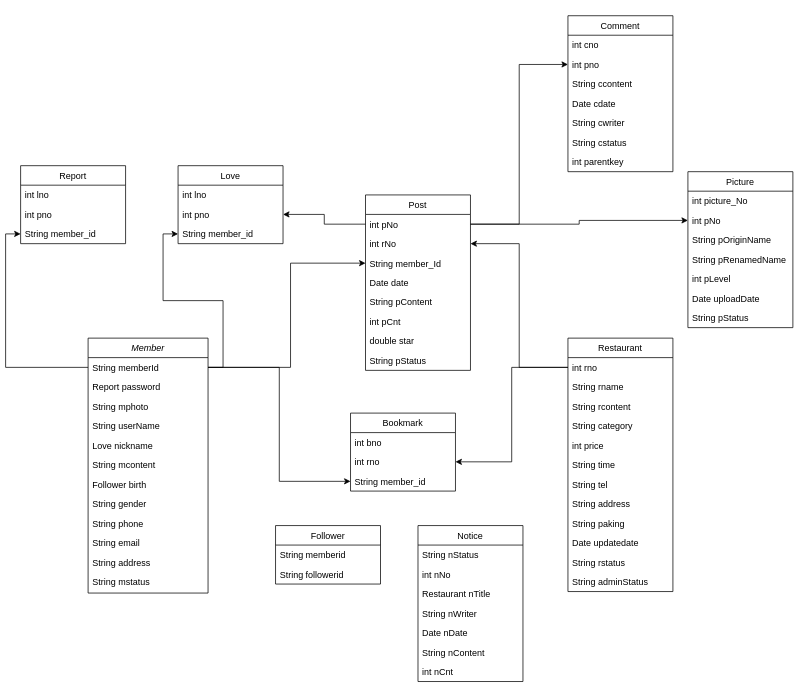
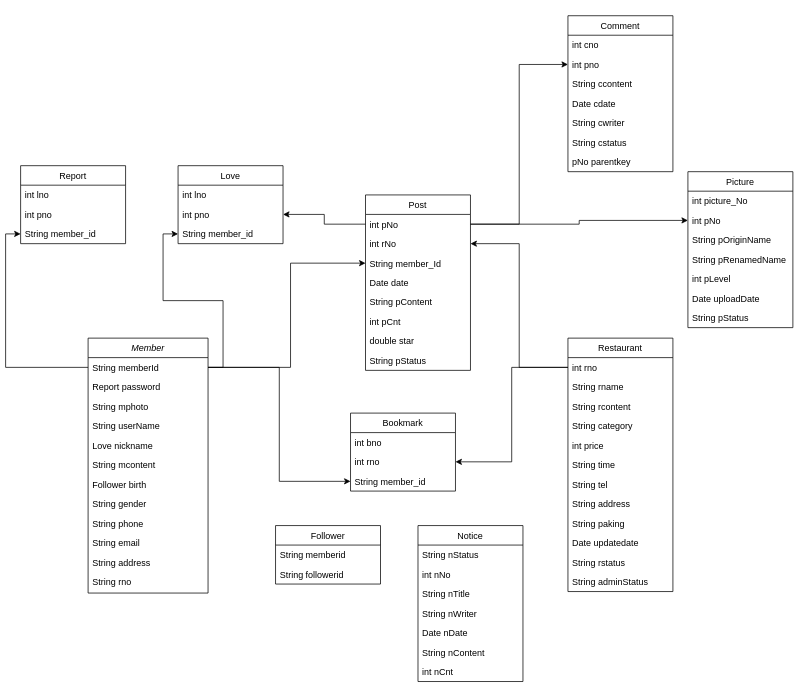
- <mxCell id="65" value="int parentkey" style="text;strokeColor=none;fillColor=none;align=left;verticalAlign=top;spacingLeft=4;spacingRight=4;overflow=hidden;rotatable=0;points=[[0,0.5],[1,0.5]];portConstraint=eastwest;" vertex="1" parent="58"><mxGeometry y="182" width="140" height="26" as="geometry" /></mxCell>
+ <mxCell id="65" value="pNo parentkey" style="text;strokeColor=none;fillColor=none;align=left;verticalAlign=top;spacingLeft=4;spacingRight=4;overflow=hidden;rotatable=0;points=[[0,0.5],[1,0.5]];portConstraint=eastwest;" vertex="1" parent="58"><mxGeometry y="182" width="140" height="26" as="geometry" /></mxCell>
- <mxCell id="23" value="String mstatus" style="text;align=left;verticalAlign=top;spacingLeft=4;spacingRight=4;overflow=hidden;rotatable=0;points=[[0,0.5],[1,0.5]];portConstraint=eastwest;" vertex="1" parent="11"><mxGeometry y="312" width="160" height="26" as="geometry" /></mxCell>
+ <mxCell id="23" value="String rno" style="text;align=left;verticalAlign=top;spacingLeft=4;spacingRight=4;overflow=hidden;rotatable=0;points=[[0,0.5],[1,0.5]];portConstraint=eastwest;" vertex="1" parent="11"><mxGeometry y="312" width="160" height="26" as="geometry" /></mxCell>
- <mxCell id="77" value="Restaurant nTitle" style="text;strokeColor=none;fillColor=none;align=left;verticalAlign=top;spacingLeft=4;spacingRight=4;overflow=hidden;rotatable=0;points=[[0,0.5],[1,0.5]];portConstraint=eastwest;" vertex="1" parent="74"><mxGeometry y="78" width="140" height="26" as="geometry" /></mxCell>
+ <mxCell id="77" value="String nTitle" style="text;strokeColor=none;fillColor=none;align=left;verticalAlign=top;spacingLeft=4;spacingRight=4;overflow=hidden;rotatable=0;points=[[0,0.5],[1,0.5]];portConstraint=eastwest;" vertex="1" parent="74"><mxGeometry y="78" width="140" height="26" as="geometry" /></mxCell>
